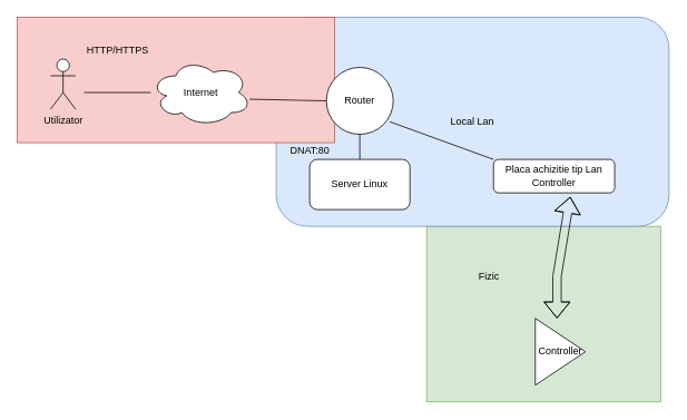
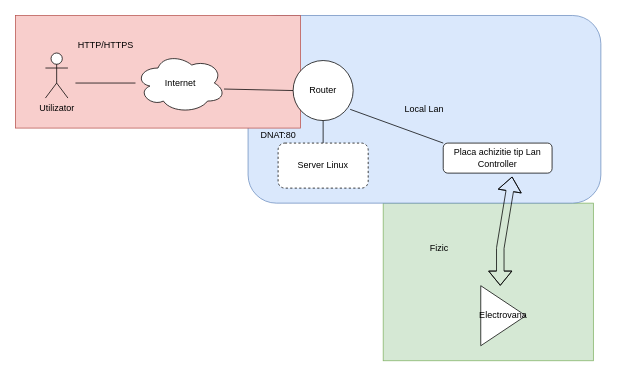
- <mxCell id="8" value="Server Linux" style="rounded=1;whiteSpace=wrap;html=1;" vertex="1" parent="1"><mxGeometry x="370" y="190" width="120" height="60" as="geometry" /></mxCell>
+ <mxCell id="8" value="Server Linux" style="rounded=1;whiteSpace=wrap;html=1;dashed=1;" vertex="1" parent="1"><mxGeometry x="370" y="190" width="120" height="60" as="geometry" /></mxCell>
- <mxCell id="17" value="Controller" style="triangle;whiteSpace=wrap;html=1;" vertex="1" parent="1"><mxGeometry x="640" y="380" width="60" height="80" as="geometry" /></mxCell>
+ <mxCell id="17" value="Electrovana" style="triangle;whiteSpace=wrap;html=1;" vertex="1" parent="1"><mxGeometry x="640" y="380" width="60" height="80" as="geometry" /></mxCell>
